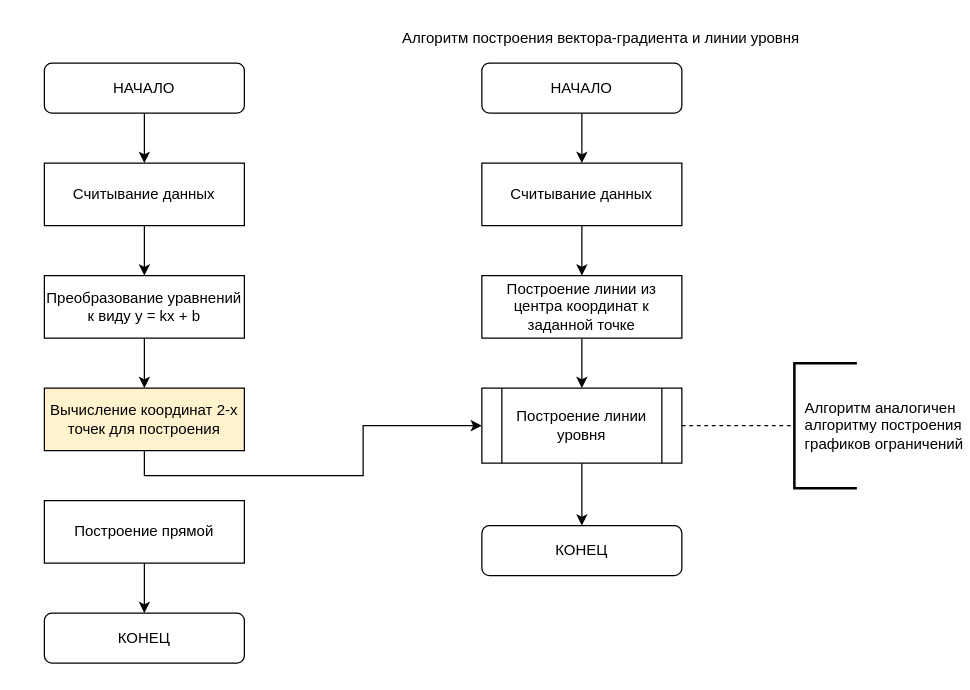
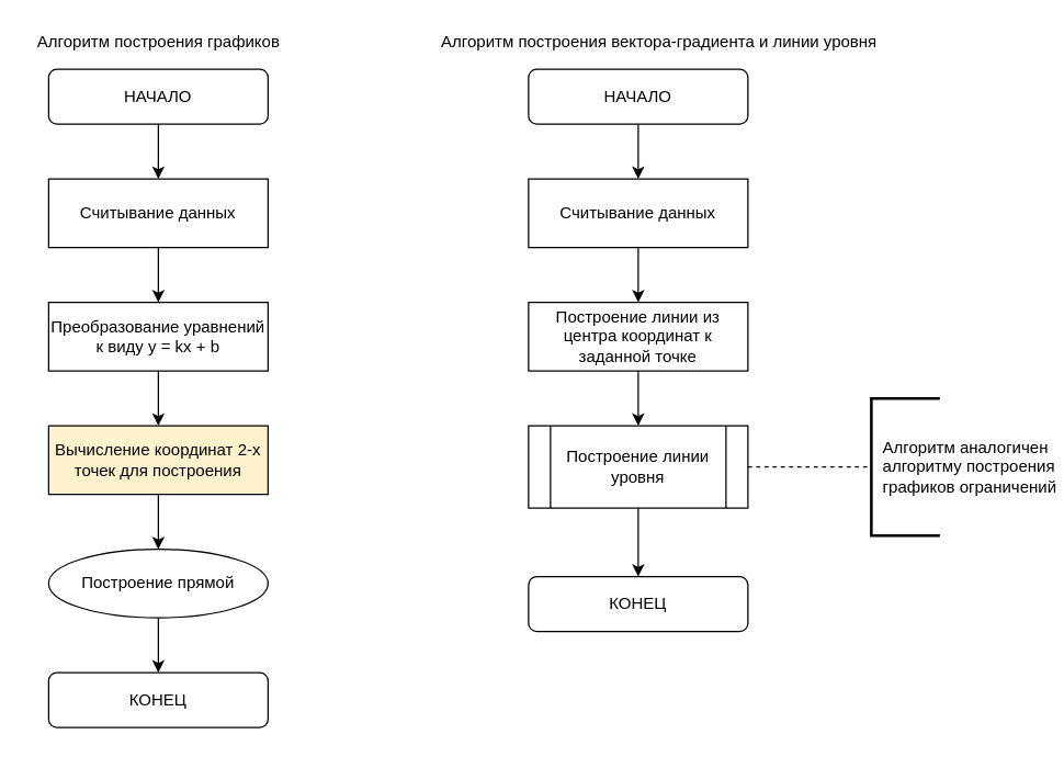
+ <mxCell id="20" value="Алгоритм построения графиков" style="text;html=1;align=center;verticalAlign=middle;resizable=0;points=[];autosize=1;strokeColor=none;fillColor=none;" vertex="1" parent="1"><mxGeometry x="20" y="20" width="190" height="20" as="geometry" /></mxCell>
- <mxCell id="8" style="edgeStyle=orthogonalEdgeStyle;rounded=0;orthogonalLoop=1;jettySize=auto;html=1;exitX=0.5;exitY=1;exitDx=0;exitDy=0;" edge="1" parent="1" source="9" target="23"><mxGeometry relative="1" as="geometry" /></mxCell>
+ <mxCell id="8" style="edgeStyle=orthogonalEdgeStyle;rounded=0;orthogonalLoop=1;jettySize=auto;html=1;exitX=0.5;exitY=1;exitDx=0;exitDy=0;entryX=0.5;entryY=0;entryDx=0;entryDy=0;" edge="1" parent="1" source="9" target="11"><mxGeometry relative="1" as="geometry" /></mxCell>
- <mxCell id="11" value="Построение прямой" style="rounded=0;whiteSpace=wrap;html=1;" vertex="1" parent="1"><mxGeometry x="35" y="400" width="160" height="50" as="geometry" /></mxCell>
+ <mxCell id="11" value="Построение прямой" style="ellipse;whiteSpace=wrap;html=1;" vertex="1" parent="1"><mxGeometry x="35" y="400" width="160" height="50" as="geometry" /></mxCell>
